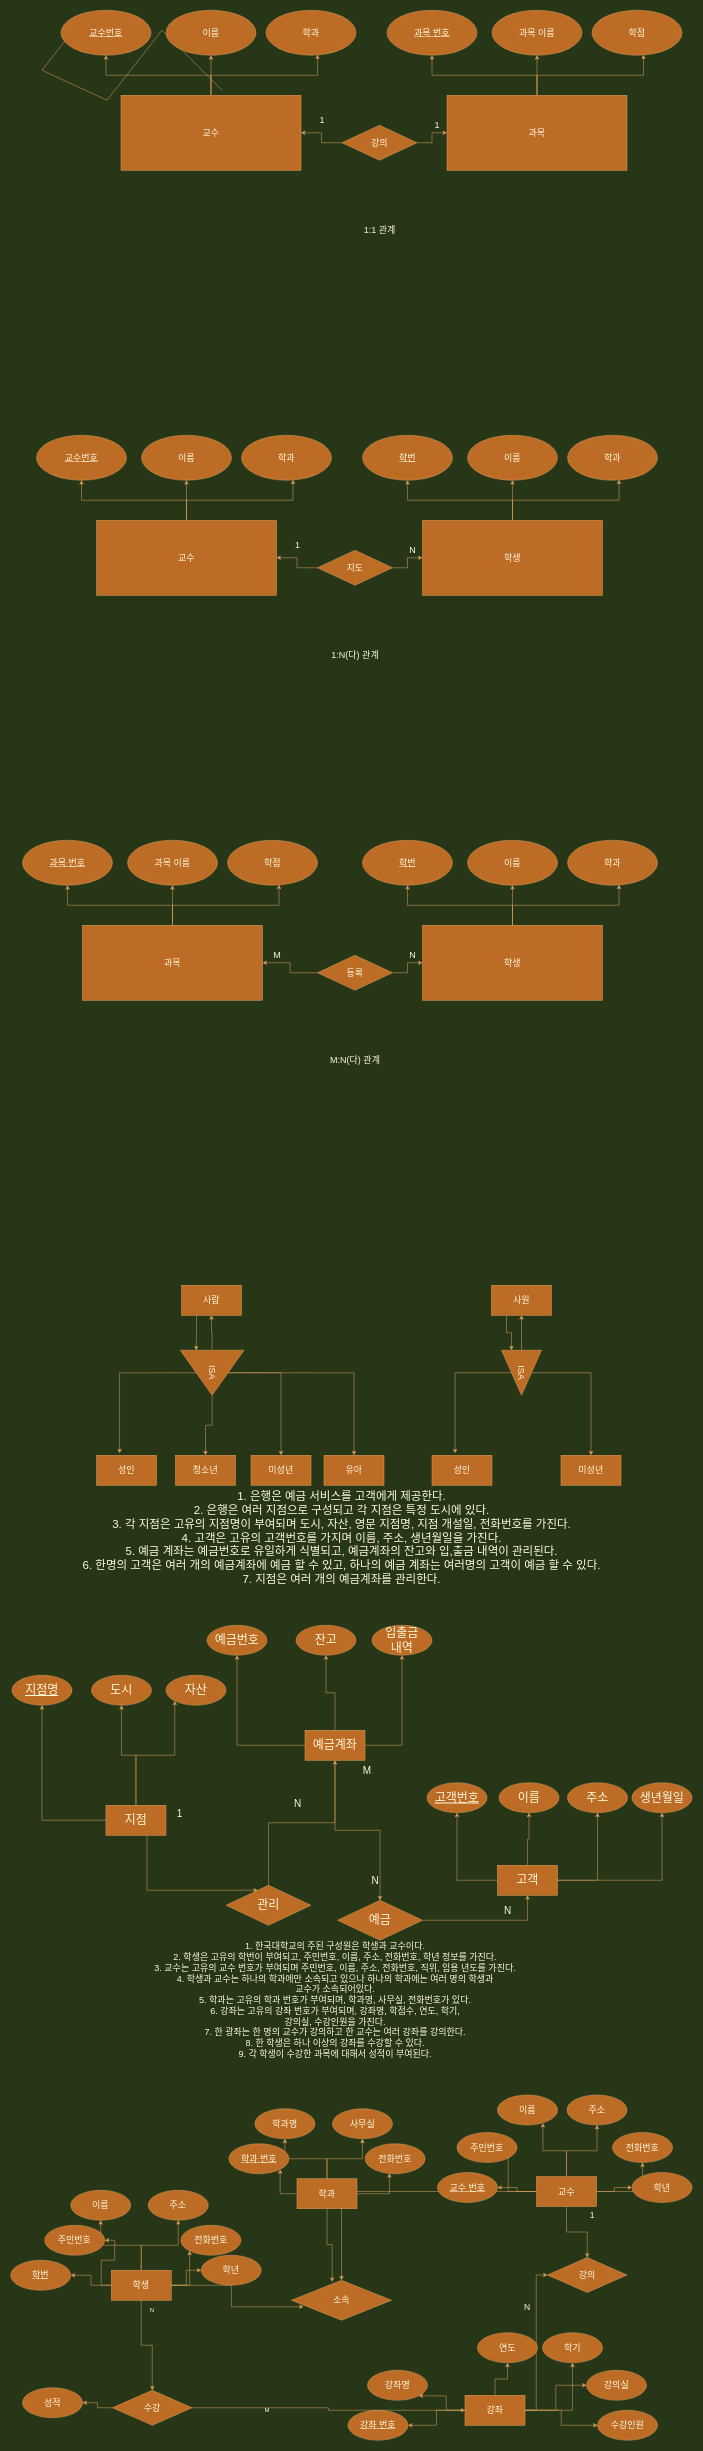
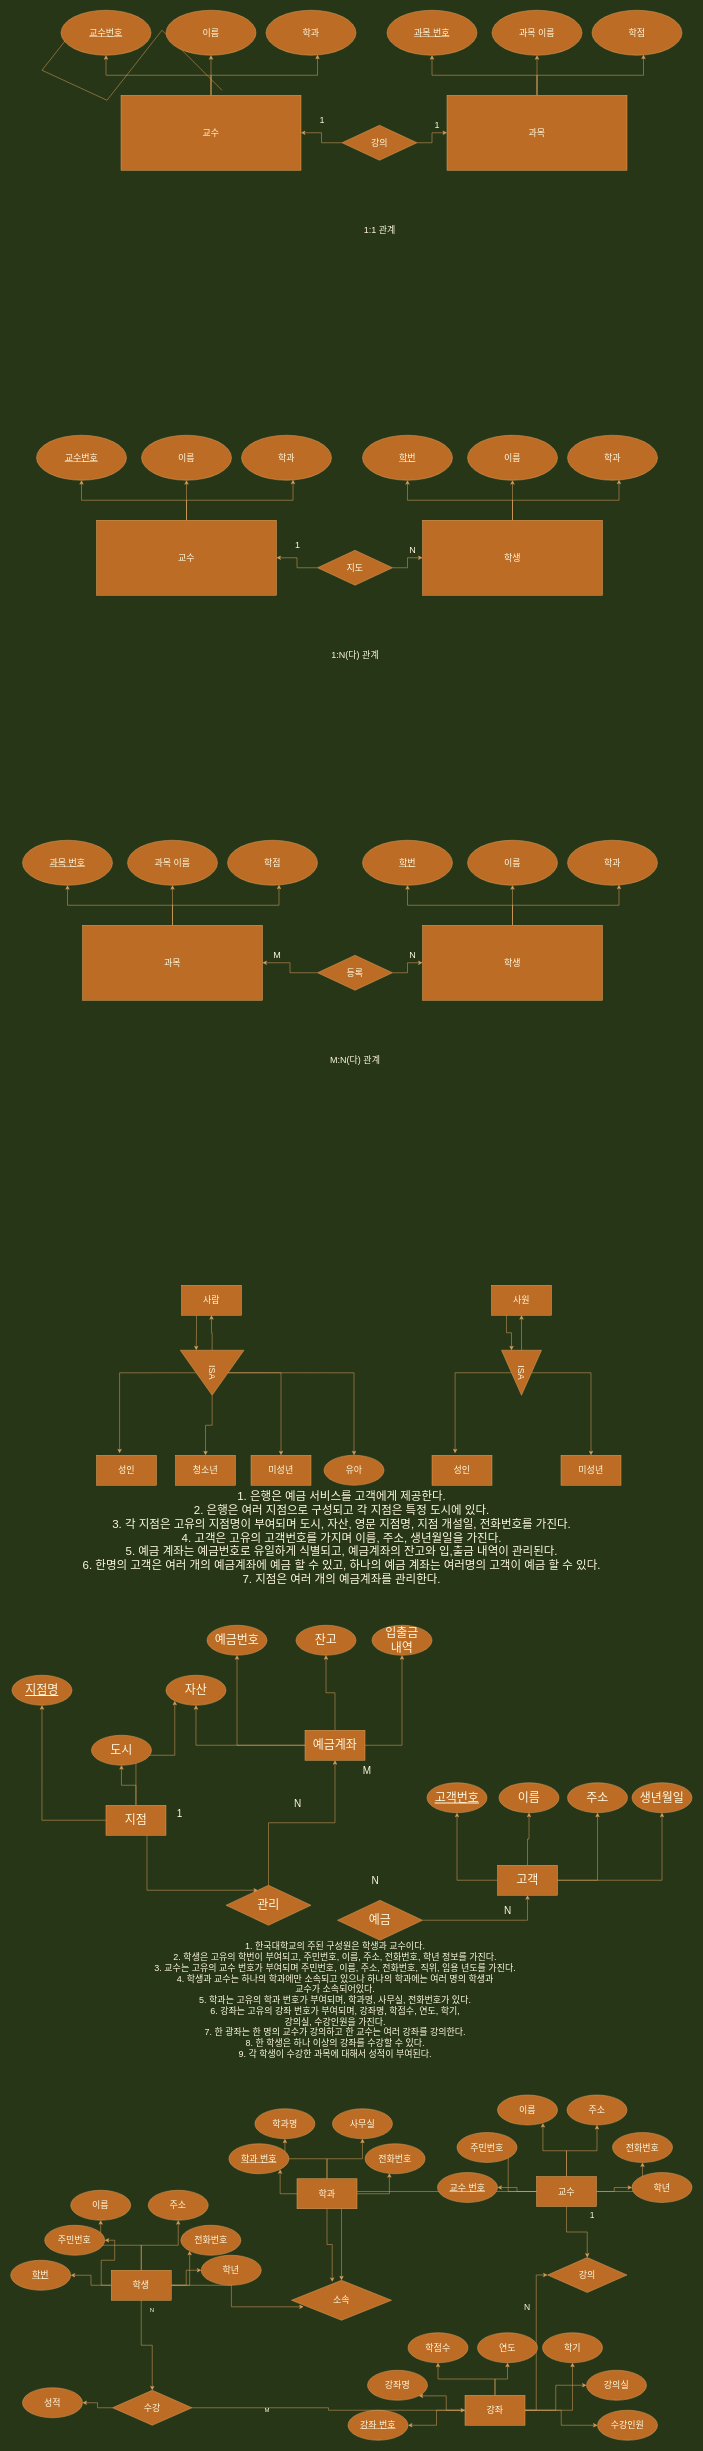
- <mxCell id="68" value="유아" style="whiteSpace=wrap;html=1;fontSize=18;fillColor=#BC6C25;strokeColor=#DDA15E;fontColor=#FEFAE0;" parent="1" vertex="1"><mxGeometry x="647" y="2910" width="120" height="60" as="geometry" /></mxCell>
+ <mxCell id="68" value="유아" style="ellipse;whiteSpace=wrap;html=1;fontSize=18;fillColor=#BC6C25;strokeColor=#DDA15E;fontColor=#FEFAE0;" parent="1" vertex="1"><mxGeometry x="647" y="2910" width="120" height="60" as="geometry" /></mxCell>
- <mxCell id="97" value="도시" style="ellipse;whiteSpace=wrap;html=1;fontSize=24;fillColor=#BC6C25;strokeColor=#DDA15E;fontColor=#FEFAE0;" parent="1" vertex="1"><mxGeometry x="181.94" y="3350" width="120" height="60" as="geometry" /></mxCell>
+ <mxCell id="97" value="도시" style="ellipse;whiteSpace=wrap;html=1;fontSize=24;fillColor=#BC6C25;strokeColor=#DDA15E;fontColor=#FEFAE0;" parent="1" vertex="1"><mxGeometry x="181.94" y="3470" width="120" height="60" as="geometry" /></mxCell>
- <mxCell id="106" style="edgeStyle=orthogonalEdgeStyle;rounded=0;orthogonalLoop=1;jettySize=auto;html=1;strokeColor=#DDA15E;fontSize=20;fontColor=#FEFAE0;fillColor=#BC6C25;labelBackgroundColor=#283618;" edge="1" parent="1" source="107" target="112"><mxGeometry relative="1" as="geometry" /></mxCell>
+ <mxCell id="106" style="edgeStyle=orthogonalEdgeStyle;rounded=0;orthogonalLoop=1;jettySize=auto;html=1;strokeColor=#DDA15E;fontSize=20;fontColor=#FEFAE0;fillColor=#BC6C25;labelBackgroundColor=#283618;" edge="1" parent="1" source="107" target="98"><mxGeometry relative="1" as="geometry" /></mxCell>
+ <mxCell id="170" value="학점수" style="ellipse;whiteSpace=wrap;html=1;strokeColor=#DDA15E;fontSize=18;fontColor=#FEFAE0;fillColor=#BC6C25;" vertex="1" parent="1"><mxGeometry x="815" y="4665" width="120" height="60" as="geometry" /></mxCell>
+ <mxCell id="162" style="edgeStyle=orthogonalEdgeStyle;rounded=0;orthogonalLoop=1;jettySize=auto;html=1;strokeColor=#DDA15E;fontSize=18;fontColor=#FEFAE0;fillColor=#BC6C25;labelBackgroundColor=#283618;" edge="1" parent="1" source="168" target="170"><mxGeometry relative="1" as="geometry" /></mxCell>
